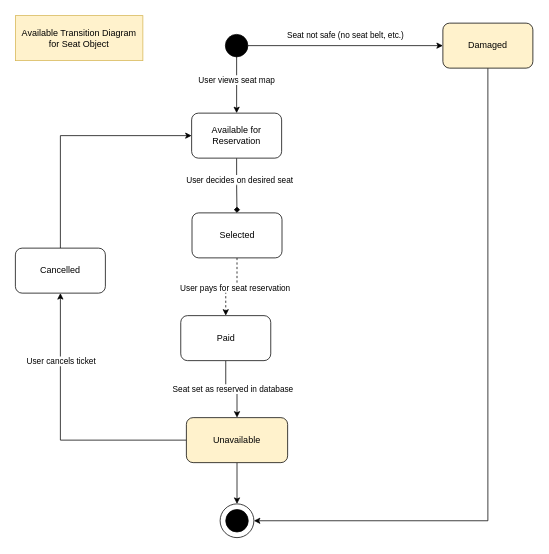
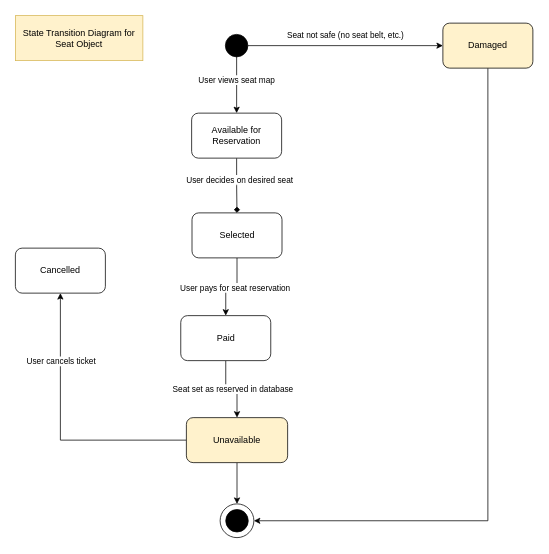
- <mxCell id="11" value="Available Transition Diagram for Seat Object" style="text;html=1;strokeColor=#d6b656;fillColor=#fff2cc;align=center;verticalAlign=middle;whiteSpace=wrap;rounded=0;" parent="1" vertex="1"><mxGeometry x="20" y="20" width="170" height="60" as="geometry" /></mxCell>
+ <mxCell id="11" value="State Transition Diagram for Seat Object" style="text;html=1;strokeColor=#d6b656;fillColor=#fff2cc;align=center;verticalAlign=middle;whiteSpace=wrap;rounded=0;" parent="1" vertex="1"><mxGeometry x="20" y="20" width="170" height="60" as="geometry" /></mxCell>
- <mxCell id="20" style="edgeStyle=orthogonalEdgeStyle;rounded=0;orthogonalLoop=1;jettySize=auto;html=1;exitX=0.5;exitY=0;exitDx=0;exitDy=0;entryX=0;entryY=0.5;entryDx=0;entryDy=0;" edge="1" parent="1" source="21" target="14"><mxGeometry relative="1" as="geometry" /></mxCell>
- <mxCell id="17" style="edgeStyle=orthogonalEdgeStyle;rounded=0;orthogonalLoop=1;jettySize=auto;html=1;exitX=0.5;exitY=1;exitDx=0;exitDy=0;entryX=0.5;entryY=0;entryDx=0;entryDy=0;dashed=1;" edge="1" parent="1" source="19" target="24"><mxGeometry relative="1" as="geometry" /></mxCell>
+ <mxCell id="17" style="edgeStyle=orthogonalEdgeStyle;rounded=0;orthogonalLoop=1;jettySize=auto;html=1;exitX=0.5;exitY=1;exitDx=0;exitDy=0;entryX=0.5;entryY=0;entryDx=0;entryDy=0;" edge="1" parent="1" source="19" target="24"><mxGeometry relative="1" as="geometry" /></mxCell>
